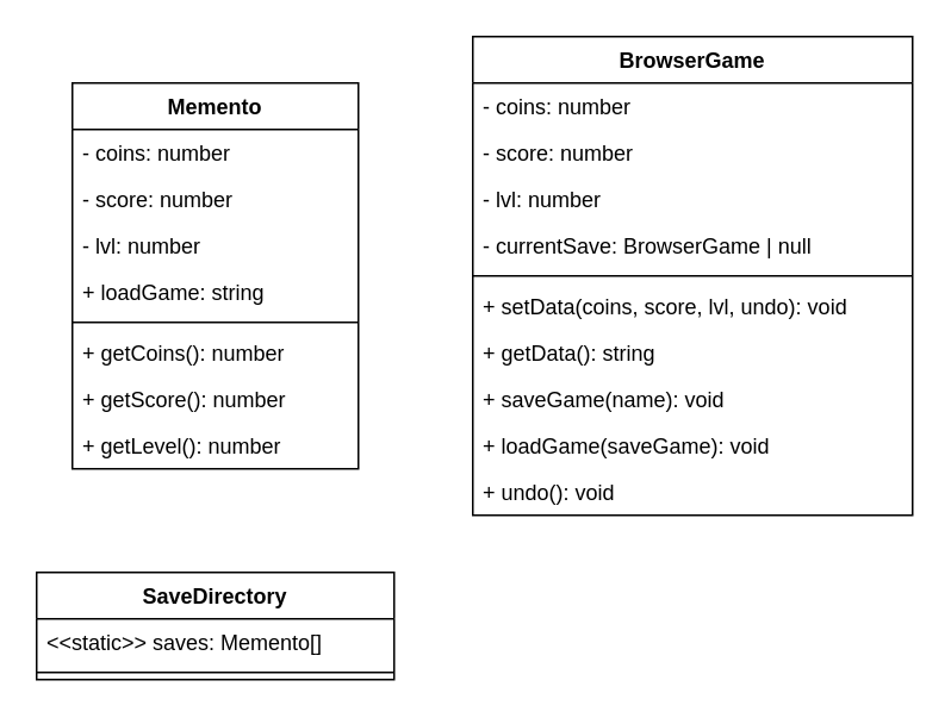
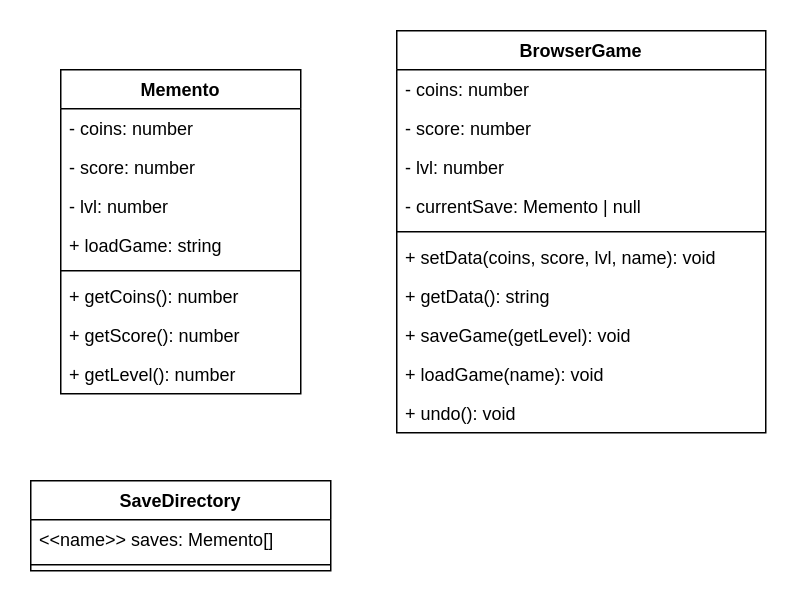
- <mxCell id="6" value="- currentSave: BrowserGame | null" style="text;strokeColor=none;fillColor=none;align=left;verticalAlign=top;spacingLeft=4;spacingRight=4;overflow=hidden;rotatable=0;points=[[0,0.5],[1,0.5]];portConstraint=eastwest;whiteSpace=wrap;html=1;" vertex="1" parent="2"><mxGeometry y="104" width="246" height="26" as="geometry" /></mxCell>
+ <mxCell id="6" value="- currentSave: Memento | null" style="text;strokeColor=none;fillColor=none;align=left;verticalAlign=top;spacingLeft=4;spacingRight=4;overflow=hidden;rotatable=0;points=[[0,0.5],[1,0.5]];portConstraint=eastwest;whiteSpace=wrap;html=1;" vertex="1" parent="2"><mxGeometry y="104" width="246" height="26" as="geometry" /></mxCell>
- <mxCell id="8" value="+ setData(coins, score, lvl, undo): void" style="text;strokeColor=none;fillColor=none;align=left;verticalAlign=top;spacingLeft=4;spacingRight=4;overflow=hidden;rotatable=0;points=[[0,0.5],[1,0.5]];portConstraint=eastwest;whiteSpace=wrap;html=1;" vertex="1" parent="2"><mxGeometry y="138" width="246" height="26" as="geometry" /></mxCell>
+ <mxCell id="8" value="+ setData(coins, score, lvl, name): void" style="text;strokeColor=none;fillColor=none;align=left;verticalAlign=top;spacingLeft=4;spacingRight=4;overflow=hidden;rotatable=0;points=[[0,0.5],[1,0.5]];portConstraint=eastwest;whiteSpace=wrap;html=1;" vertex="1" parent="2"><mxGeometry y="138" width="246" height="26" as="geometry" /></mxCell>
- <mxCell id="10" value="+ saveGame(name): void" style="text;strokeColor=none;fillColor=none;align=left;verticalAlign=top;spacingLeft=4;spacingRight=4;overflow=hidden;rotatable=0;points=[[0,0.5],[1,0.5]];portConstraint=eastwest;whiteSpace=wrap;html=1;" vertex="1" parent="2"><mxGeometry y="190" width="246" height="26" as="geometry" /></mxCell>
+ <mxCell id="10" value="+ saveGame(getLevel): void" style="text;strokeColor=none;fillColor=none;align=left;verticalAlign=top;spacingLeft=4;spacingRight=4;overflow=hidden;rotatable=0;points=[[0,0.5],[1,0.5]];portConstraint=eastwest;whiteSpace=wrap;html=1;" vertex="1" parent="2"><mxGeometry y="190" width="246" height="26" as="geometry" /></mxCell>
- <mxCell id="11" value="+ loadGame(saveGame): void" style="text;strokeColor=none;fillColor=none;align=left;verticalAlign=top;spacingLeft=4;spacingRight=4;overflow=hidden;rotatable=0;points=[[0,0.5],[1,0.5]];portConstraint=eastwest;whiteSpace=wrap;html=1;" vertex="1" parent="2"><mxGeometry y="216" width="246" height="26" as="geometry" /></mxCell>
+ <mxCell id="11" value="+ loadGame(name): void" style="text;strokeColor=none;fillColor=none;align=left;verticalAlign=top;spacingLeft=4;spacingRight=4;overflow=hidden;rotatable=0;points=[[0,0.5],[1,0.5]];portConstraint=eastwest;whiteSpace=wrap;html=1;" vertex="1" parent="2"><mxGeometry y="216" width="246" height="26" as="geometry" /></mxCell>
- <mxCell id="23" value="&amp;lt;&amp;lt;static&amp;gt;&amp;gt; saves: Memento[]" style="text;strokeColor=none;fillColor=none;align=left;verticalAlign=top;spacingLeft=4;spacingRight=4;overflow=hidden;rotatable=0;points=[[0,0.5],[1,0.5]];portConstraint=eastwest;whiteSpace=wrap;html=1;" vertex="1" parent="22"><mxGeometry y="26" width="200" height="26" as="geometry" /></mxCell>
+ <mxCell id="23" value="&amp;lt;&amp;lt;name&amp;gt;&amp;gt; saves: Memento[]" style="text;strokeColor=none;fillColor=none;align=left;verticalAlign=top;spacingLeft=4;spacingRight=4;overflow=hidden;rotatable=0;points=[[0,0.5],[1,0.5]];portConstraint=eastwest;whiteSpace=wrap;html=1;" vertex="1" parent="22"><mxGeometry y="26" width="200" height="26" as="geometry" /></mxCell>
